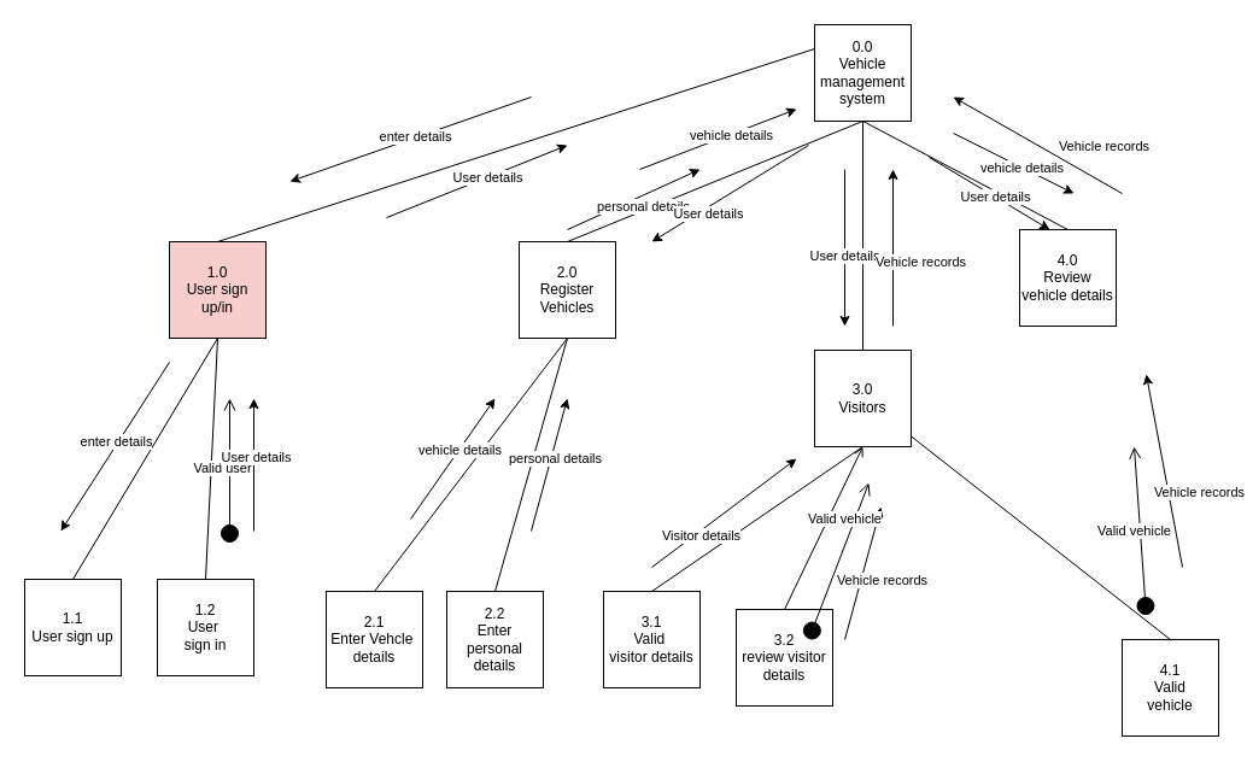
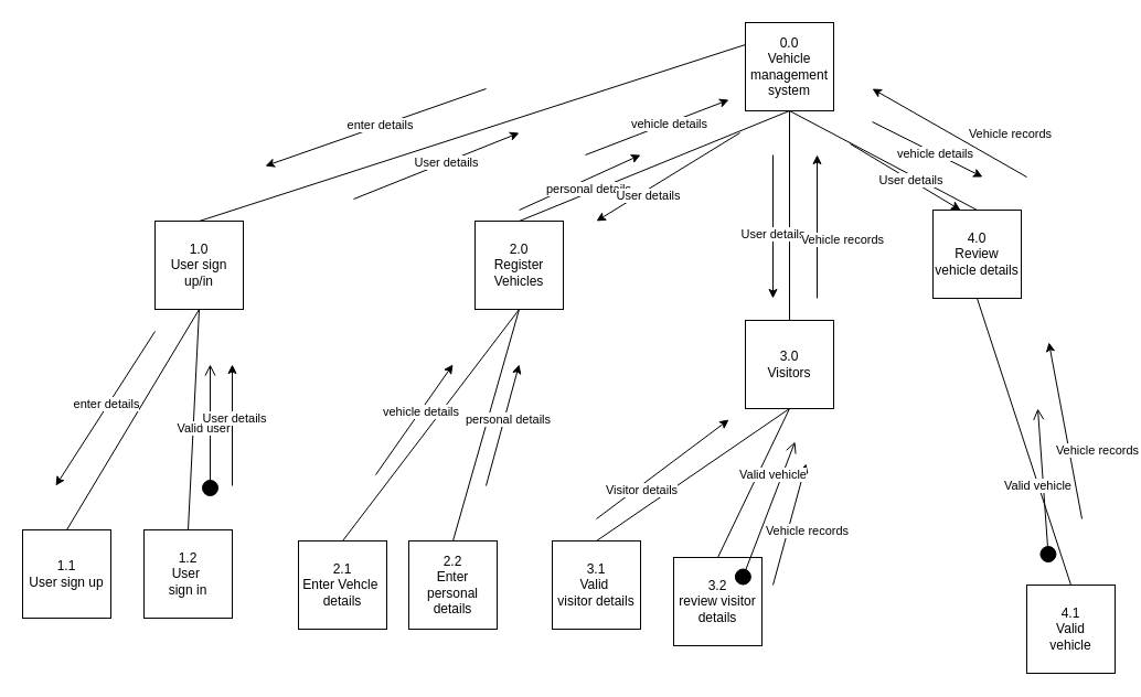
- <mxCell id="24" value="&lt;div&gt;1.0&lt;/div&gt;&lt;div&gt;User sign up/in&lt;/div&gt;" style="whiteSpace=wrap;html=1;aspect=fixed;fillColor=#f8cecc;" vertex="1" parent="1"><mxGeometry x="140" y="200" width="80" height="80" as="geometry" /></mxCell>
+ <mxCell id="24" value="&lt;div&gt;1.0&lt;/div&gt;&lt;div&gt;User sign up/in&lt;/div&gt;" style="whiteSpace=wrap;html=1;aspect=fixed;" vertex="1" parent="1"><mxGeometry x="140" y="200" width="80" height="80" as="geometry" /></mxCell>
- <mxCell id="34" value="" style="endArrow=open;html=1;rounded=0;exitX=0.5;exitY=0;exitDx=0;exitDy=0;entryX=0.5;entryY=1;entryDx=0;entryDy=0;" edge="1" parent="1" source="33" target="4"><mxGeometry width="50" height="50" relative="1" as="geometry"><mxPoint x="660" y="520" as="sourcePoint" /><mxPoint x="725" y="290" as="targetPoint" /></mxGeometry></mxCell>
+ <mxCell id="34" value="" style="endArrow=none;html=1;rounded=0;exitX=0.5;exitY=0;exitDx=0;exitDy=0;entryX=0.5;entryY=1;entryDx=0;entryDy=0;" edge="1" parent="1" source="33" target="4"><mxGeometry width="50" height="50" relative="1" as="geometry"><mxPoint x="660" y="520" as="sourcePoint" /><mxPoint x="725" y="290" as="targetPoint" /></mxGeometry></mxCell>
- <mxCell id="14" value="" style="endArrow=none;html=1;rounded=0;exitX=0.5;exitY=0;exitDx=0;exitDy=0;" edge="1" parent="1" source="13" target="4"><mxGeometry width="50" height="50" relative="1" as="geometry"><mxPoint x="700" y="440" as="sourcePoint" /><mxPoint x="750" y="390" as="targetPoint" /></mxGeometry></mxCell>
+ <mxCell id="14" value="" style="endArrow=none;html=1;rounded=0;entryX=0.5;entryY=1;entryDx=0;entryDy=0;exitX=0.5;exitY=0;exitDx=0;exitDy=0;" edge="1" parent="1" source="13" target="5"><mxGeometry width="50" height="50" relative="1" as="geometry"><mxPoint x="700" y="440" as="sourcePoint" /><mxPoint x="750" y="390" as="targetPoint" /></mxGeometry></mxCell>
